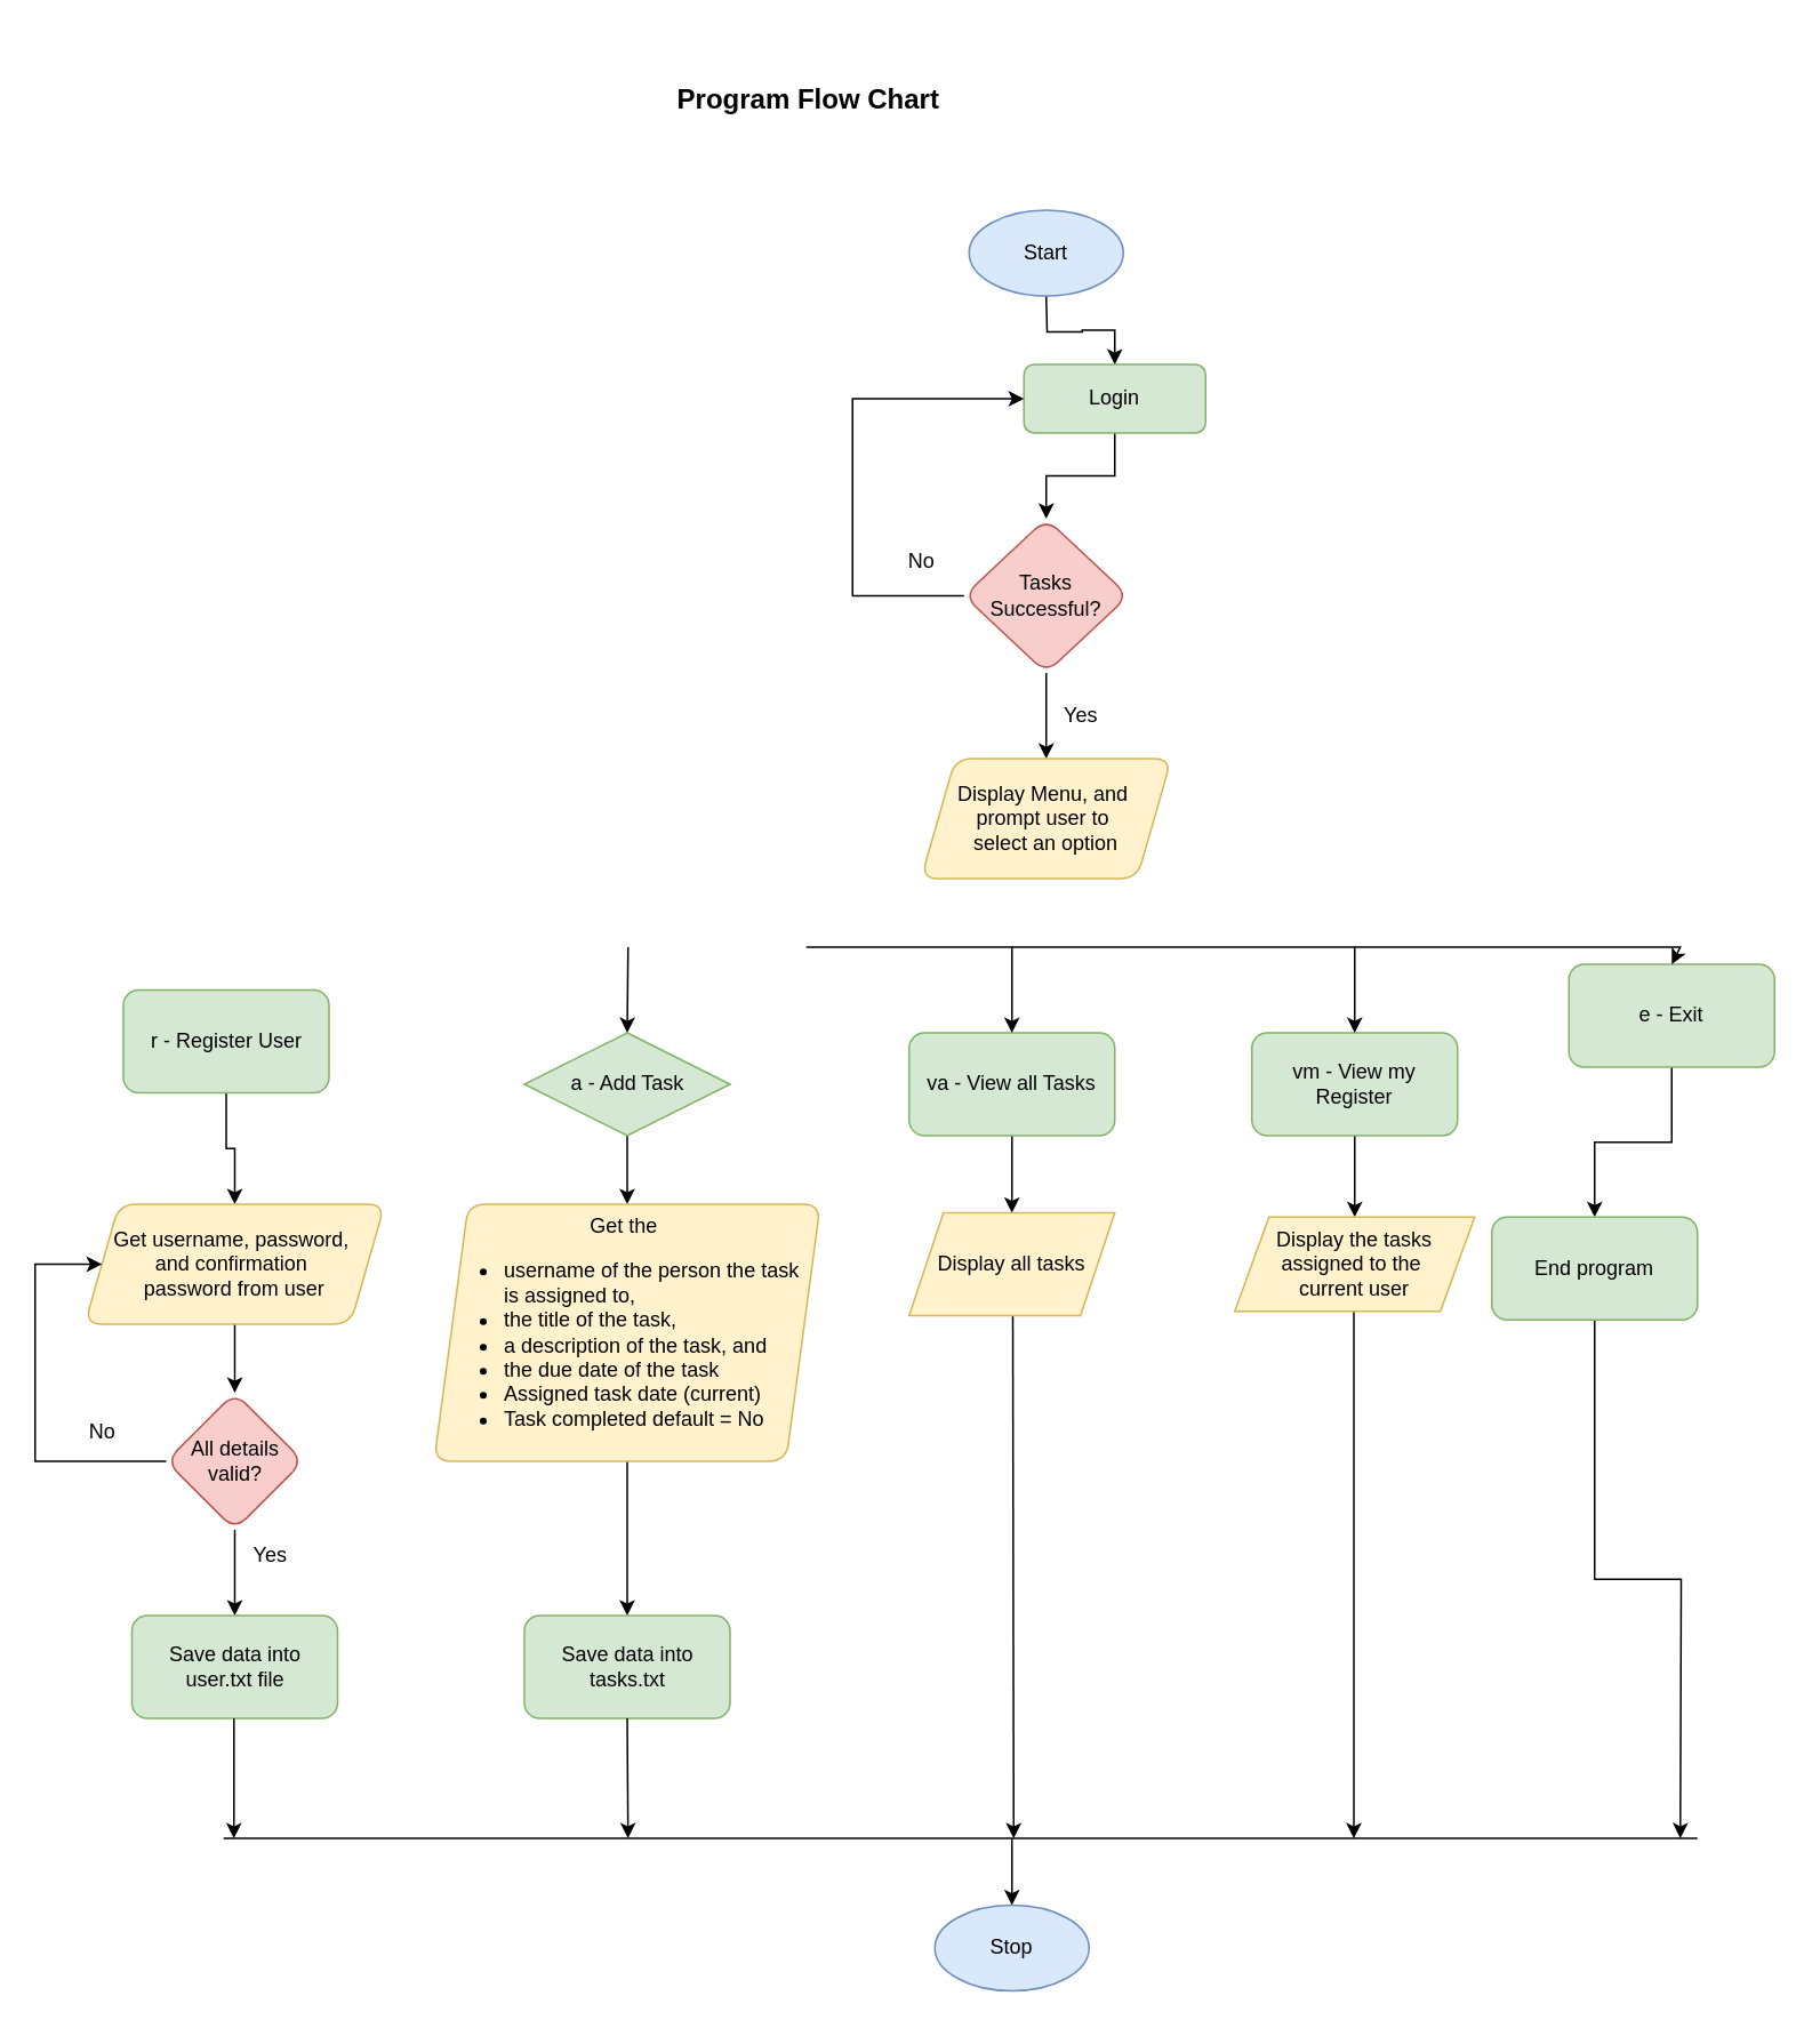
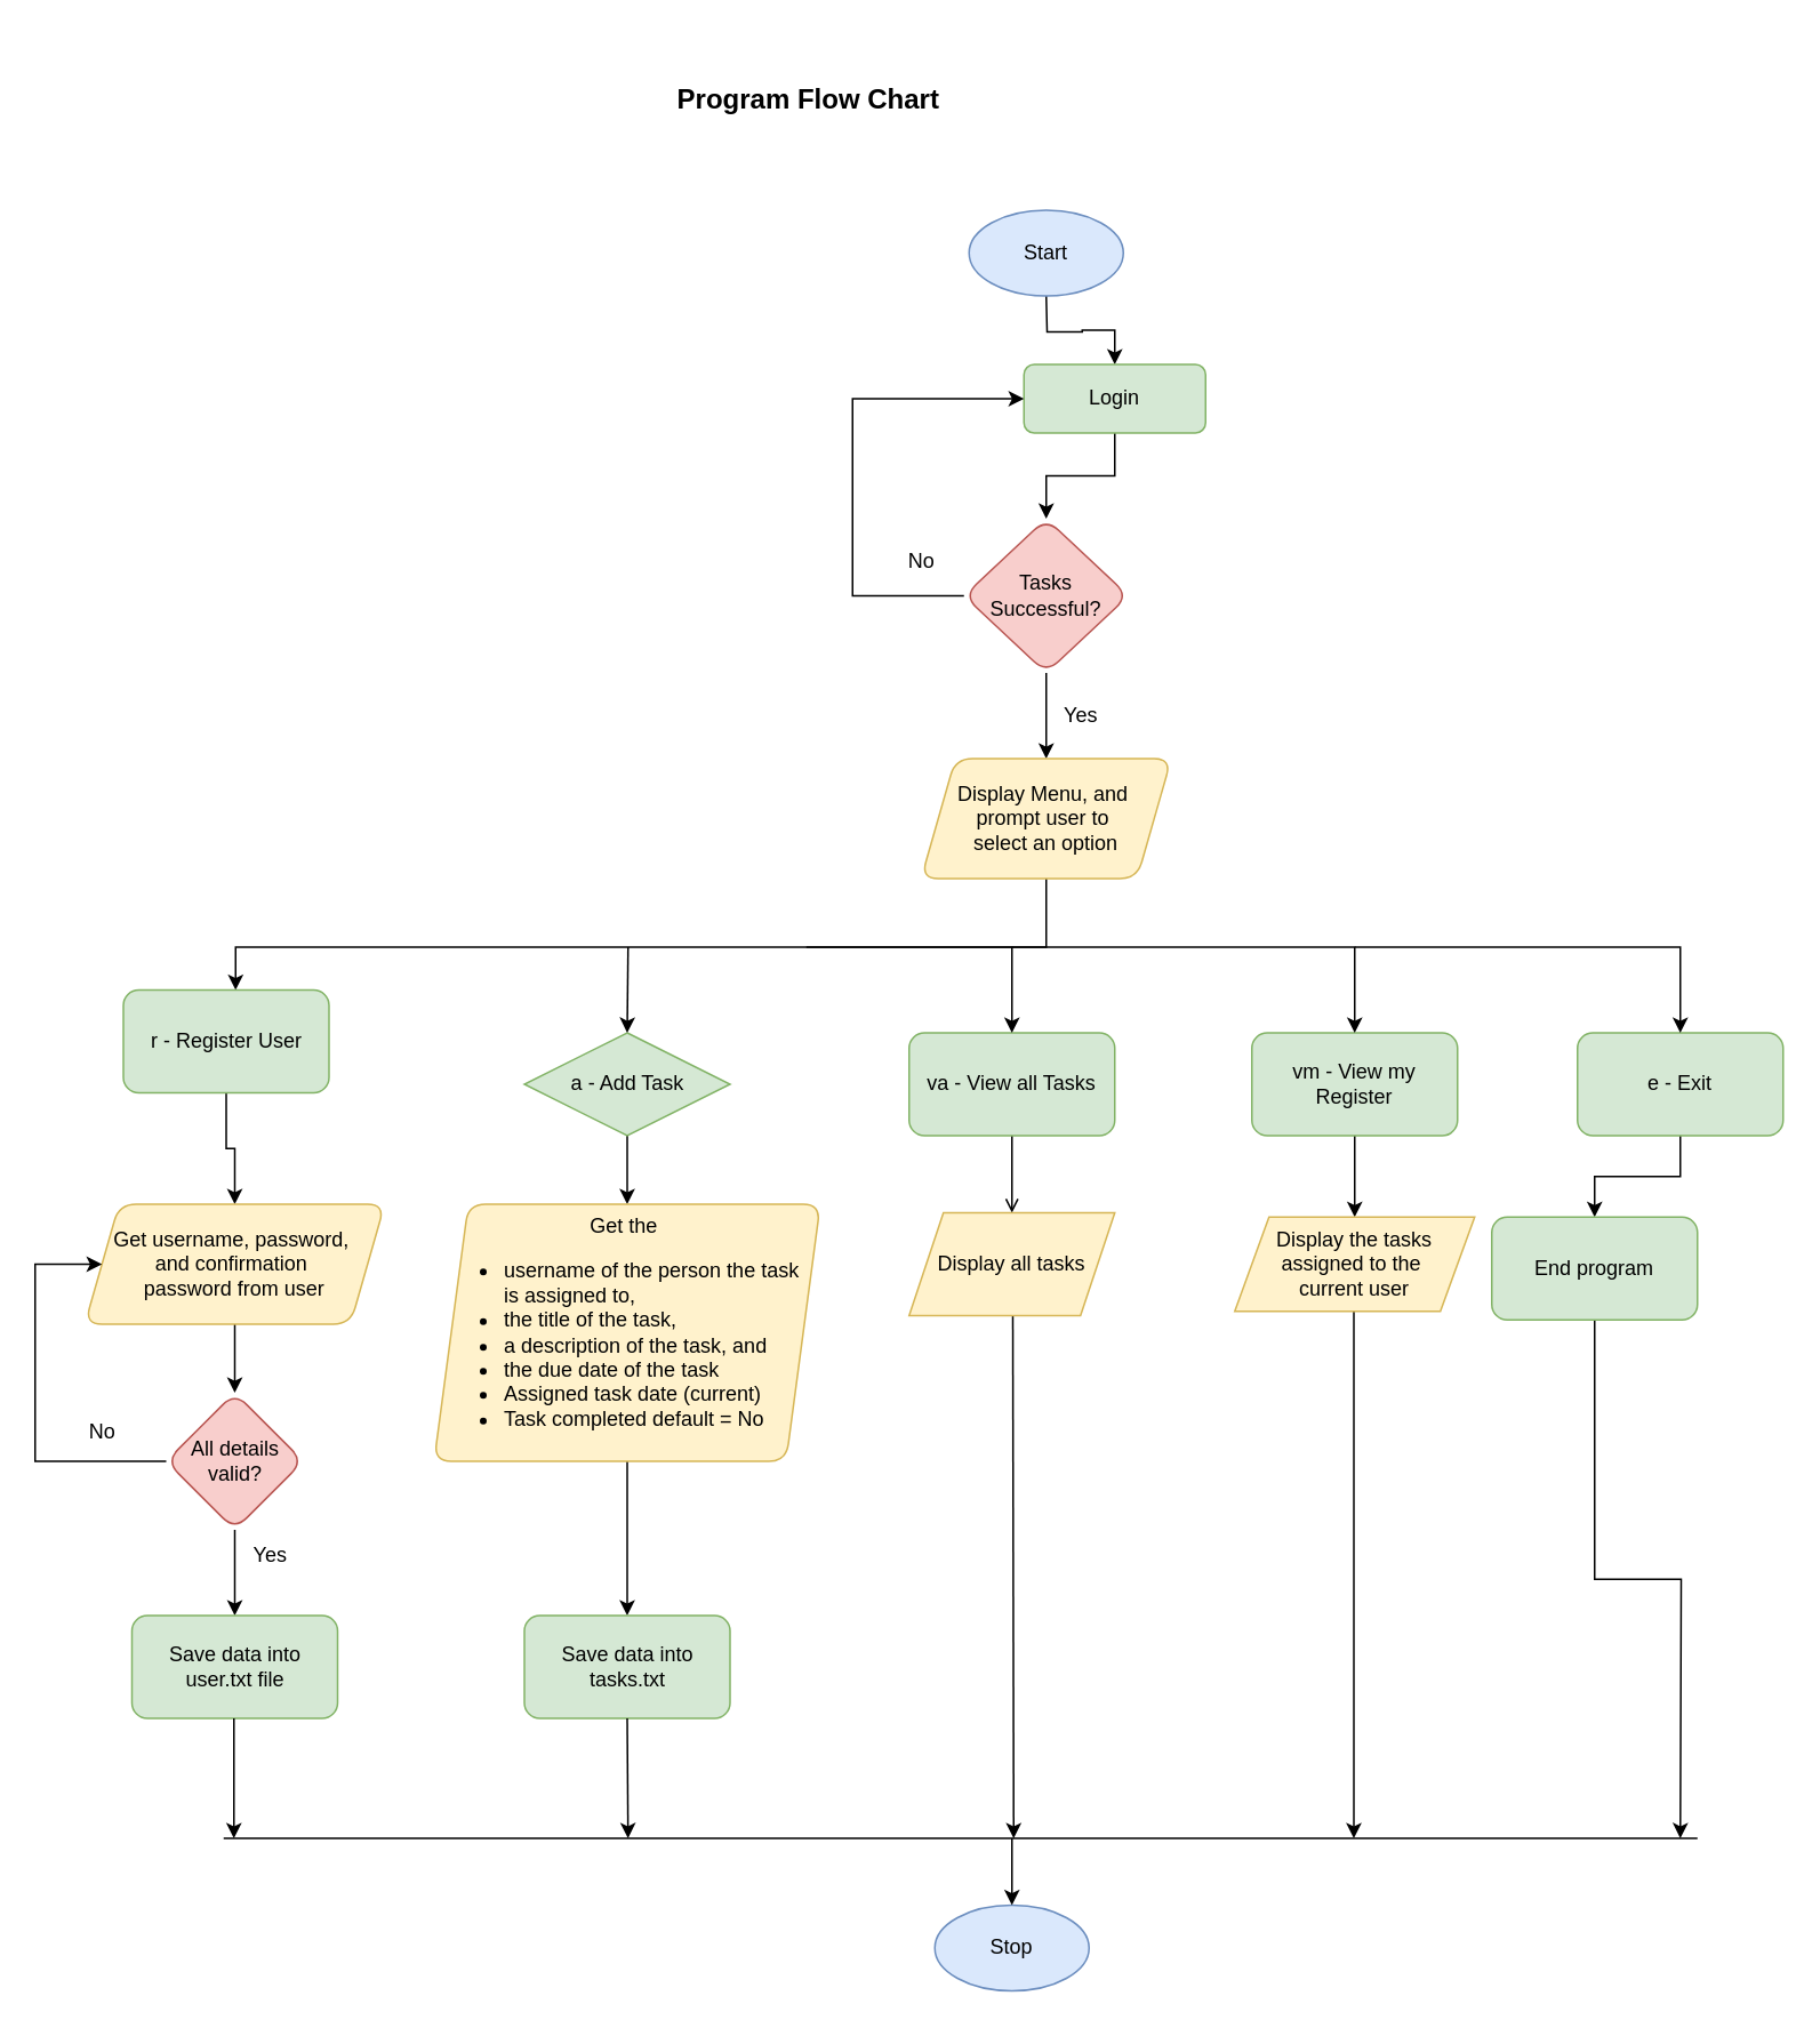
+ <mxCell id="11" value="" style="edgeStyle=orthogonalEdgeStyle;rounded=0;orthogonalLoop=1;jettySize=auto;html=1;exitX=0.5;exitY=1;exitDx=0;exitDy=0;" edge="1" parent="1" source="12" target="15"><mxGeometry relative="1" as="geometry"><Array as="points"><mxPoint x="610" y="552" /><mxPoint x="137" y="552" /></Array></mxGeometry></mxCell>
- <mxCell id="44" value="e - Exit" style="whiteSpace=wrap;html=1;rounded=1;fillColor=#d5e8d4;strokeColor=#82b366;" vertex="1" parent="1"><mxGeometry x="915" y="562" width="120" height="60" as="geometry" /></mxCell>
+ <mxCell id="44" value="e - Exit" style="whiteSpace=wrap;html=1;rounded=1;fillColor=#d5e8d4;strokeColor=#82b366;" vertex="1" parent="1"><mxGeometry x="920" y="602" width="120" height="60" as="geometry" /></mxCell>
- <mxCell id="30" value="" style="edgeStyle=orthogonalEdgeStyle;rounded=0;orthogonalLoop=1;jettySize=auto;html=1;" edge="1" parent="1" source="31" target="45"><mxGeometry relative="1" as="geometry" /></mxCell>
+ <mxCell id="30" value="" style="edgeStyle=orthogonalEdgeStyle;rounded=0;orthogonalLoop=1;jettySize=auto;html=1;endArrow=open;" edge="1" parent="1" source="31" target="45"><mxGeometry relative="1" as="geometry" /></mxCell>
